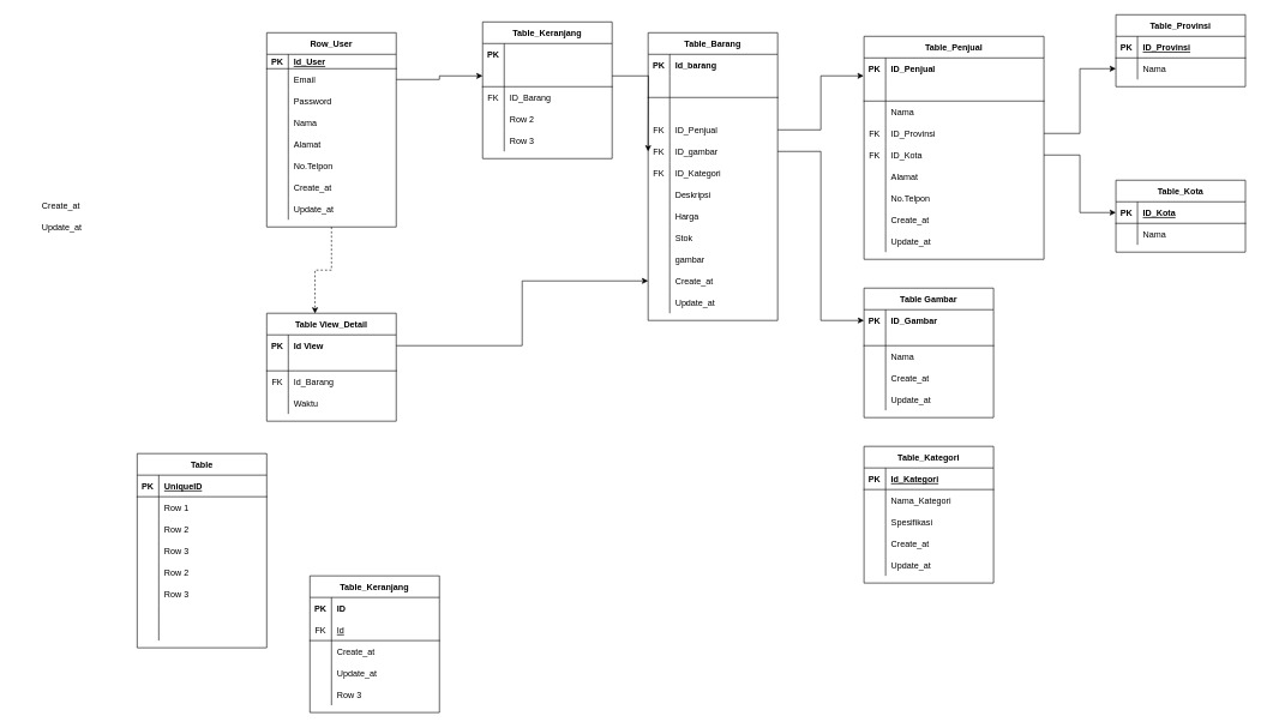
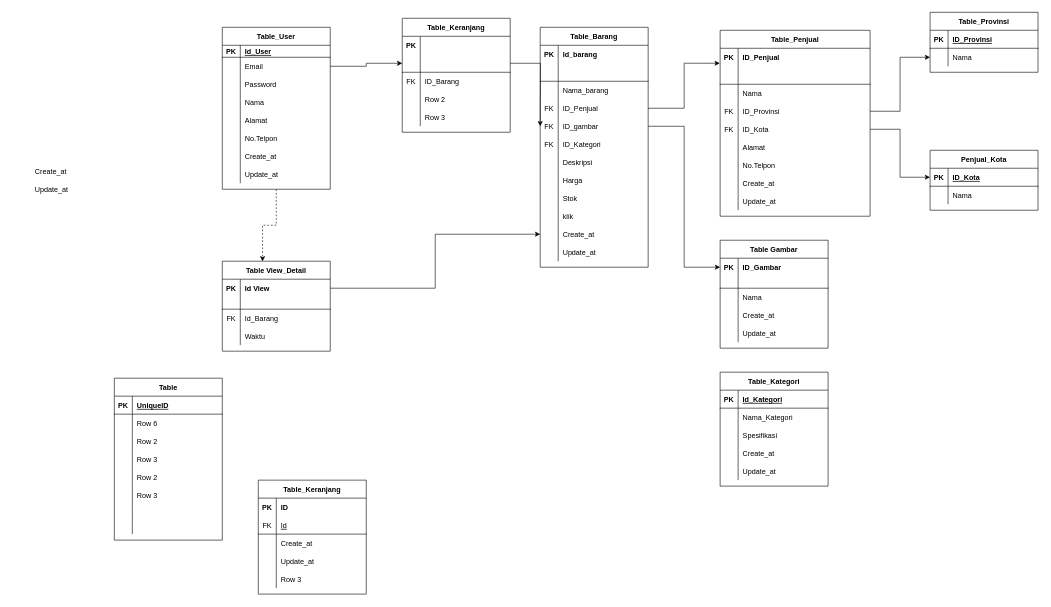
- <mxCell id="3" value="Row_User" style="shape=table;startSize=30;container=1;collapsible=1;childLayout=tableLayout;fixedRows=1;rowLines=0;fontStyle=1;align=center;resizeLast=1;strokeColor=#000000;" vertex="1" parent="1"><mxGeometry x="370" y="45" width="180" height="270" as="geometry" /></mxCell>
+ <mxCell id="3" value="Table_User" style="shape=table;startSize=30;container=1;collapsible=1;childLayout=tableLayout;fixedRows=1;rowLines=0;fontStyle=1;align=center;resizeLast=1;strokeColor=#000000;" vertex="1" parent="1"><mxGeometry x="370" y="45" width="180" height="270" as="geometry" /></mxCell>
+ <mxCell id="37" value="Nama_barang" style="shape=partialRectangle;connectable=0;fillColor=none;top=0;left=0;bottom=0;right=0;align=left;spacingLeft=6;overflow=hidden;" vertex="1" parent="35"><mxGeometry x="30" width="150" height="30" as="geometry" /></mxCell>
- <mxCell id="214" value="Table_Kota" style="shape=table;startSize=30;container=1;collapsible=1;childLayout=tableLayout;fixedRows=1;rowLines=0;fontStyle=1;align=center;resizeLast=1;strokeColor=#000000;" vertex="1" parent="1"><mxGeometry x="1550" y="250" width="180" height="100" as="geometry" /></mxCell>
+ <mxCell id="214" value="Penjual_Kota" style="shape=table;startSize=30;container=1;collapsible=1;childLayout=tableLayout;fixedRows=1;rowLines=0;fontStyle=1;align=center;resizeLast=1;strokeColor=#000000;" vertex="1" parent="1"><mxGeometry x="1550" y="250" width="180" height="100" as="geometry" /></mxCell>
- <mxCell id="58" value="gambar" style="shape=partialRectangle;connectable=0;fillColor=none;top=0;left=0;bottom=0;right=0;align=left;spacingLeft=6;overflow=hidden;" vertex="1" parent="56"><mxGeometry x="30" width="150" height="30" as="geometry" /></mxCell>
+ <mxCell id="58" value="klik" style="shape=partialRectangle;connectable=0;fillColor=none;top=0;left=0;bottom=0;right=0;align=left;spacingLeft=6;overflow=hidden;" vertex="1" parent="56"><mxGeometry x="30" width="150" height="30" as="geometry" /></mxCell>
- <mxCell id="170" value="Row 1" style="shape=partialRectangle;connectable=0;fillColor=none;top=0;left=0;bottom=0;right=0;align=left;spacingLeft=6;overflow=hidden;" vertex="1" parent="168"><mxGeometry x="30" width="150" height="30" as="geometry" /></mxCell>
+ <mxCell id="170" value="Row 6" style="shape=partialRectangle;connectable=0;fillColor=none;top=0;left=0;bottom=0;right=0;align=left;spacingLeft=6;overflow=hidden;" vertex="1" parent="168"><mxGeometry x="30" width="150" height="30" as="geometry" /></mxCell>
